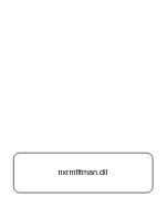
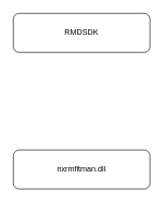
+ <mxCell id="2" value="RMDSDK" style="rounded=1;whiteSpace=wrap;html=1;" vertex="1" parent="1"><mxGeometry x="20" y="20" width="210" height="60" as="geometry" /></mxCell>
